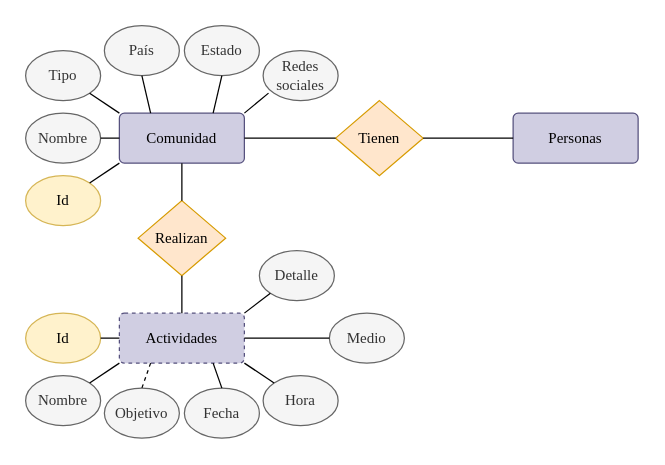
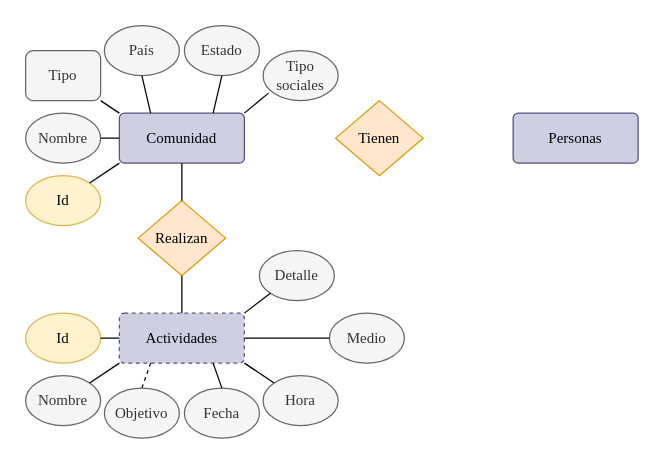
- <mxCell id="5" value="Tipo" style="ellipse;whiteSpace=wrap;html=1;align=center;fontFamily=Itim;fontSource=https%3A%2F%2Ffonts.googleapis.com%2Fcss%3Ffamily%3DItim;fillColor=#f5f5f5;fontColor=#333333;strokeColor=#666666;" vertex="1" parent="1"><mxGeometry x="20" y="40" width="60" height="40" as="geometry" /></mxCell>
+ <mxCell id="5" value="Tipo" style="whiteSpace=wrap;html=1;align=center;fontFamily=Itim;fontSource=https%3A%2F%2Ffonts.googleapis.com%2Fcss%3Ffamily%3DItim;fillColor=#f5f5f5;fontColor=#333333;strokeColor=#666666;rounded=1;" vertex="1" parent="1"><mxGeometry x="20" y="40" width="60" height="40" as="geometry" /></mxCell>
- <mxCell id="8" value="Redes sociales" style="ellipse;whiteSpace=wrap;html=1;align=center;fontFamily=Itim;fontSource=https%3A%2F%2Ffonts.googleapis.com%2Fcss%3Ffamily%3DItim;fillColor=#f5f5f5;fontColor=#333333;strokeColor=#666666;" vertex="1" parent="1"><mxGeometry x="210" y="40" width="60" height="40" as="geometry" /></mxCell>
+ <mxCell id="8" value="Tipo sociales" style="ellipse;whiteSpace=wrap;html=1;align=center;fontFamily=Itim;fontSource=https%3A%2F%2Ffonts.googleapis.com%2Fcss%3Ffamily%3DItim;fillColor=#f5f5f5;fontColor=#333333;strokeColor=#666666;" vertex="1" parent="1"><mxGeometry x="210" y="40" width="60" height="40" as="geometry" /></mxCell>
- <mxCell id="35" value="" style="endArrow=none;html=1;rounded=0;fontFamily=Itim;fontSource=https%3A%2F%2Ffonts.googleapis.com%2Fcss%3Ffamily%3DItim;exitX=1;exitY=0.5;exitDx=0;exitDy=0;entryX=0;entryY=0.5;entryDx=0;entryDy=0;" edge="1" parent="1" source="2" target="33"><mxGeometry relative="1" as="geometry"><mxPoint x="200" y="130" as="sourcePoint" /><mxPoint x="360" y="130" as="targetPoint" /></mxGeometry></mxCell>
- <mxCell id="36" value="" style="endArrow=none;html=1;rounded=0;fontFamily=Itim;fontSource=https%3A%2F%2Ffonts.googleapis.com%2Fcss%3Ffamily%3DItim;exitX=1;exitY=0.5;exitDx=0;exitDy=0;entryX=0;entryY=0.5;entryDx=0;entryDy=0;" edge="1" parent="1" source="33" target="34"><mxGeometry relative="1" as="geometry"><mxPoint x="200" y="130" as="sourcePoint" /><mxPoint x="360" y="130" as="targetPoint" /></mxGeometry></mxCell>
